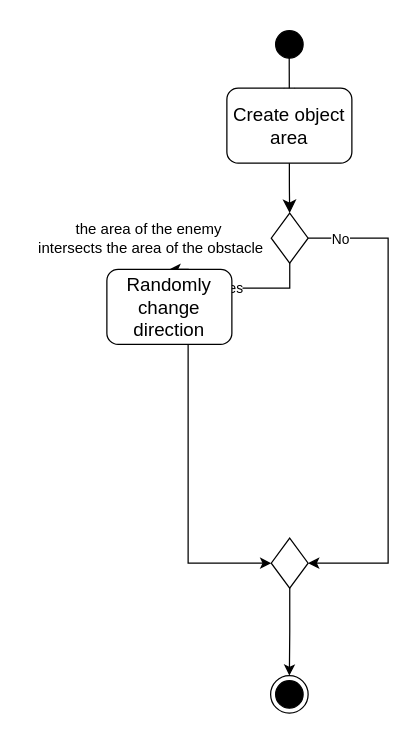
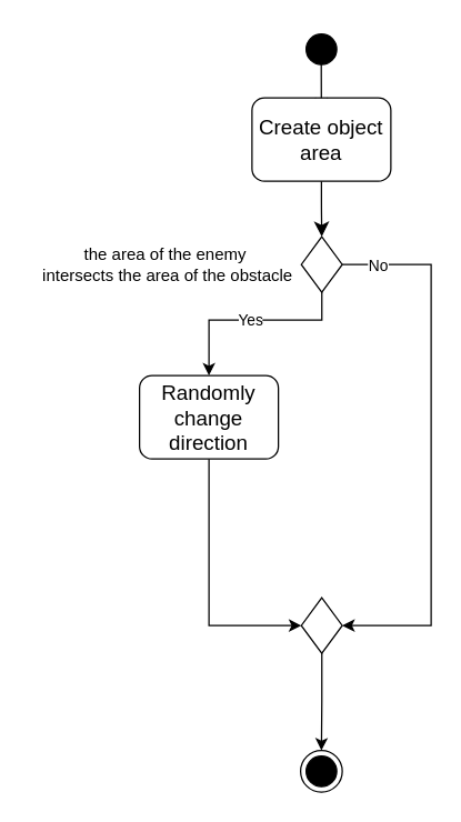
- <mxCell id="13" value="&lt;font style=&quot;font-size: 15px&quot;&gt;Randomly change direction&lt;/font&gt;" style="rounded=1;whiteSpace=wrap;html=1;labelBackgroundColor=none;strokeColor=#000000;fontSize=15;fontColor=#000000;" parent="1" vertex="1"><mxGeometry x="85" y="215" width="100" height="60" as="geometry" /></mxCell>
+ <mxCell id="13" value="&lt;font style=&quot;font-size: 15px&quot;&gt;Randomly change direction&lt;/font&gt;" style="rounded=1;whiteSpace=wrap;html=1;labelBackgroundColor=none;strokeColor=#000000;fontSize=15;fontColor=#000000;" parent="1" vertex="1"><mxGeometry x="100" y="270" width="100" height="60" as="geometry" /></mxCell>
